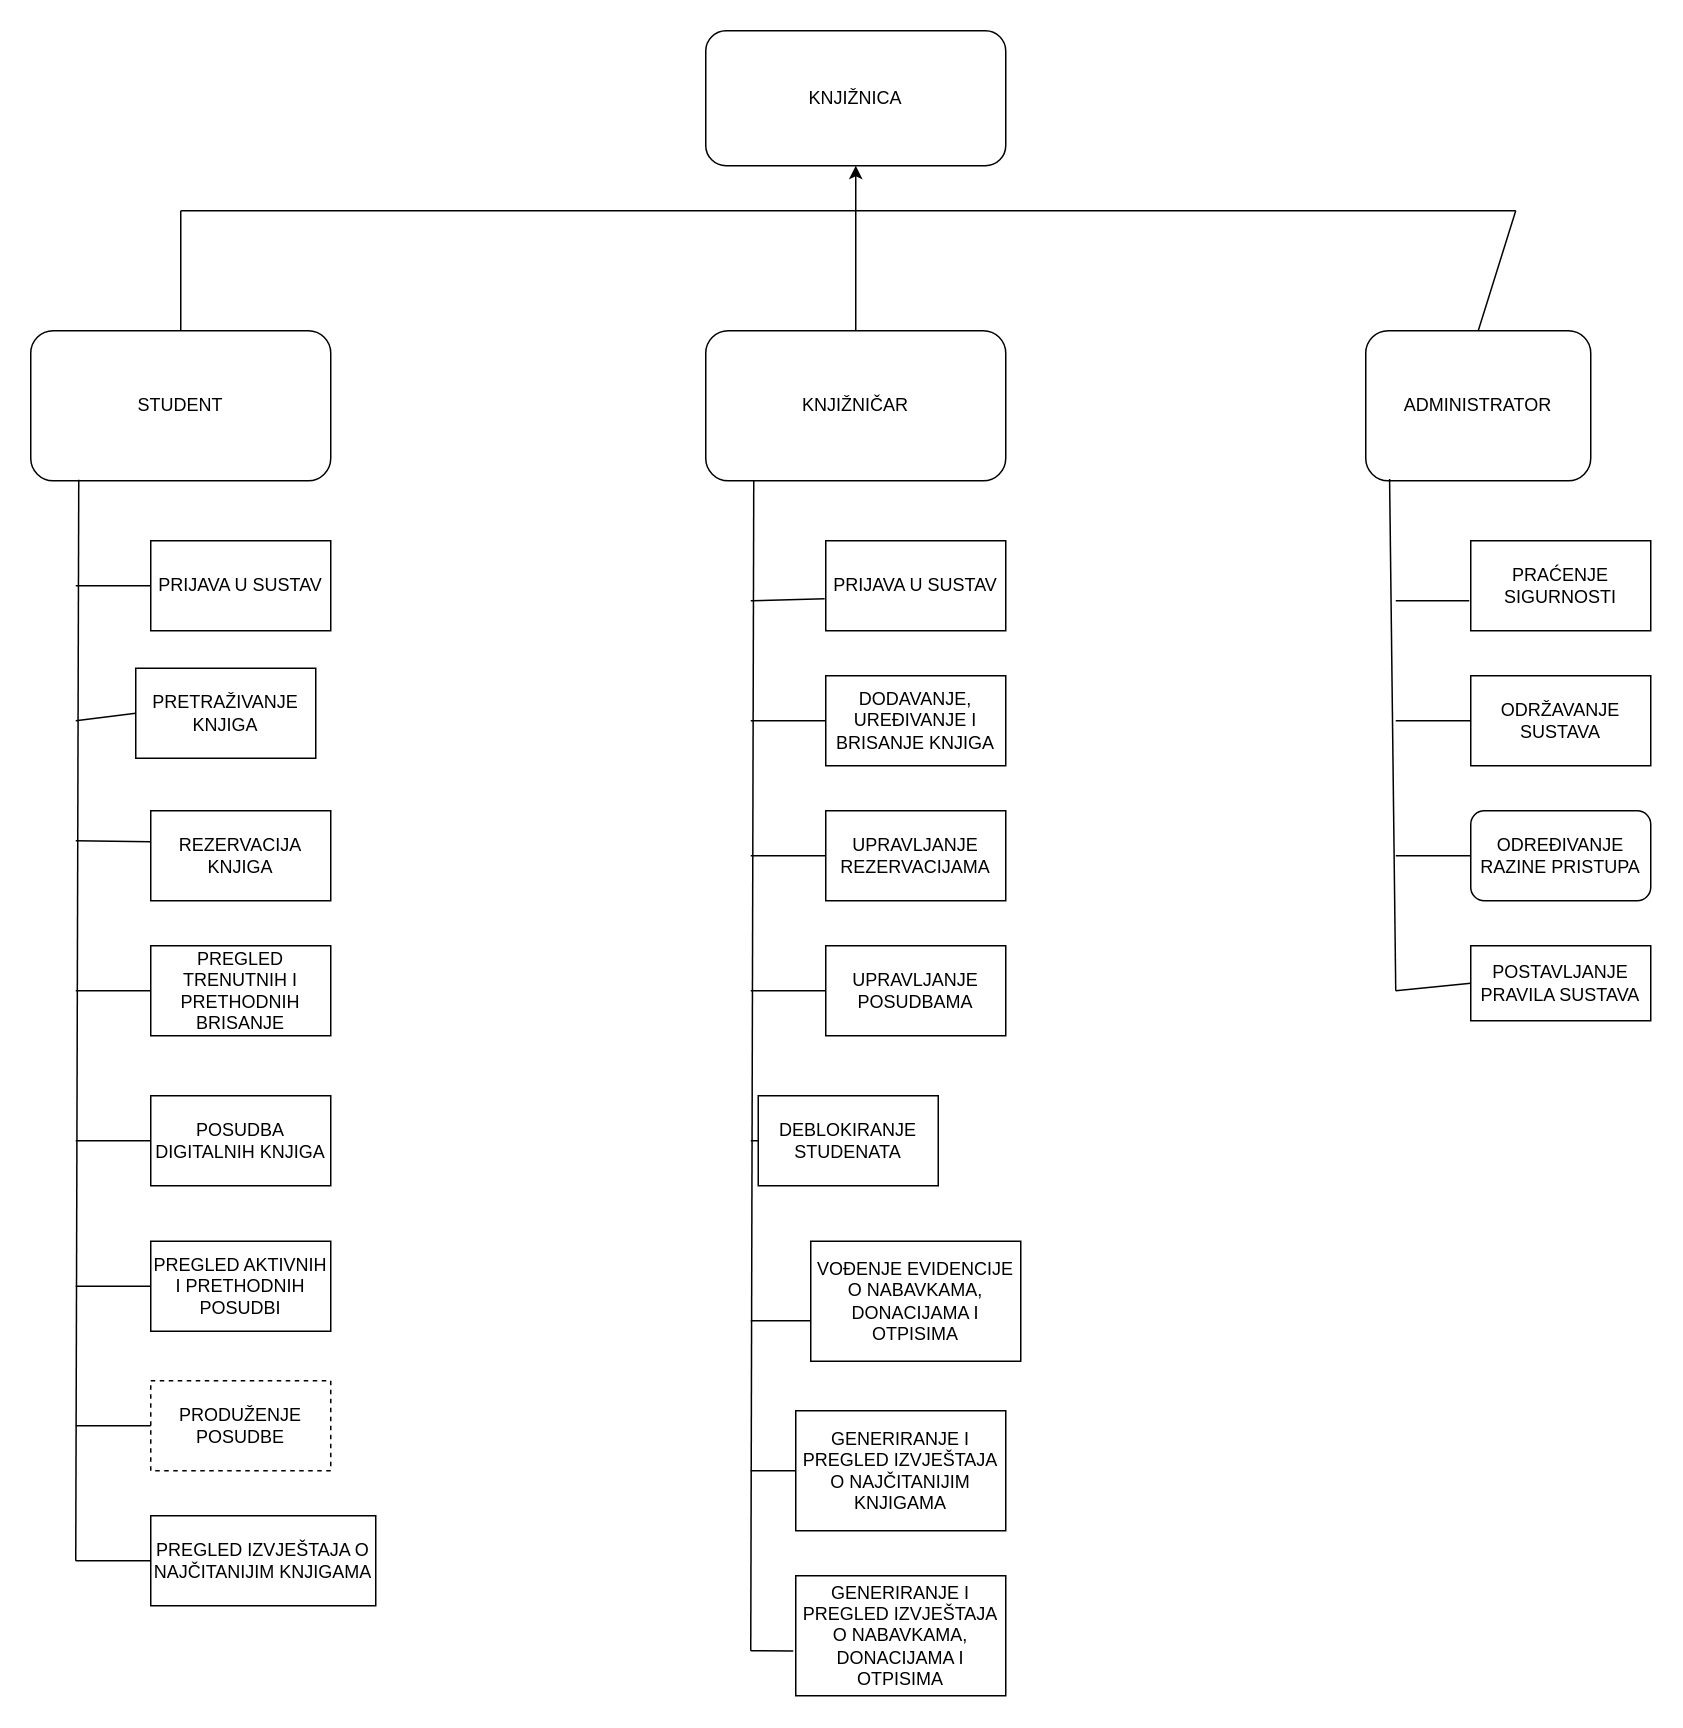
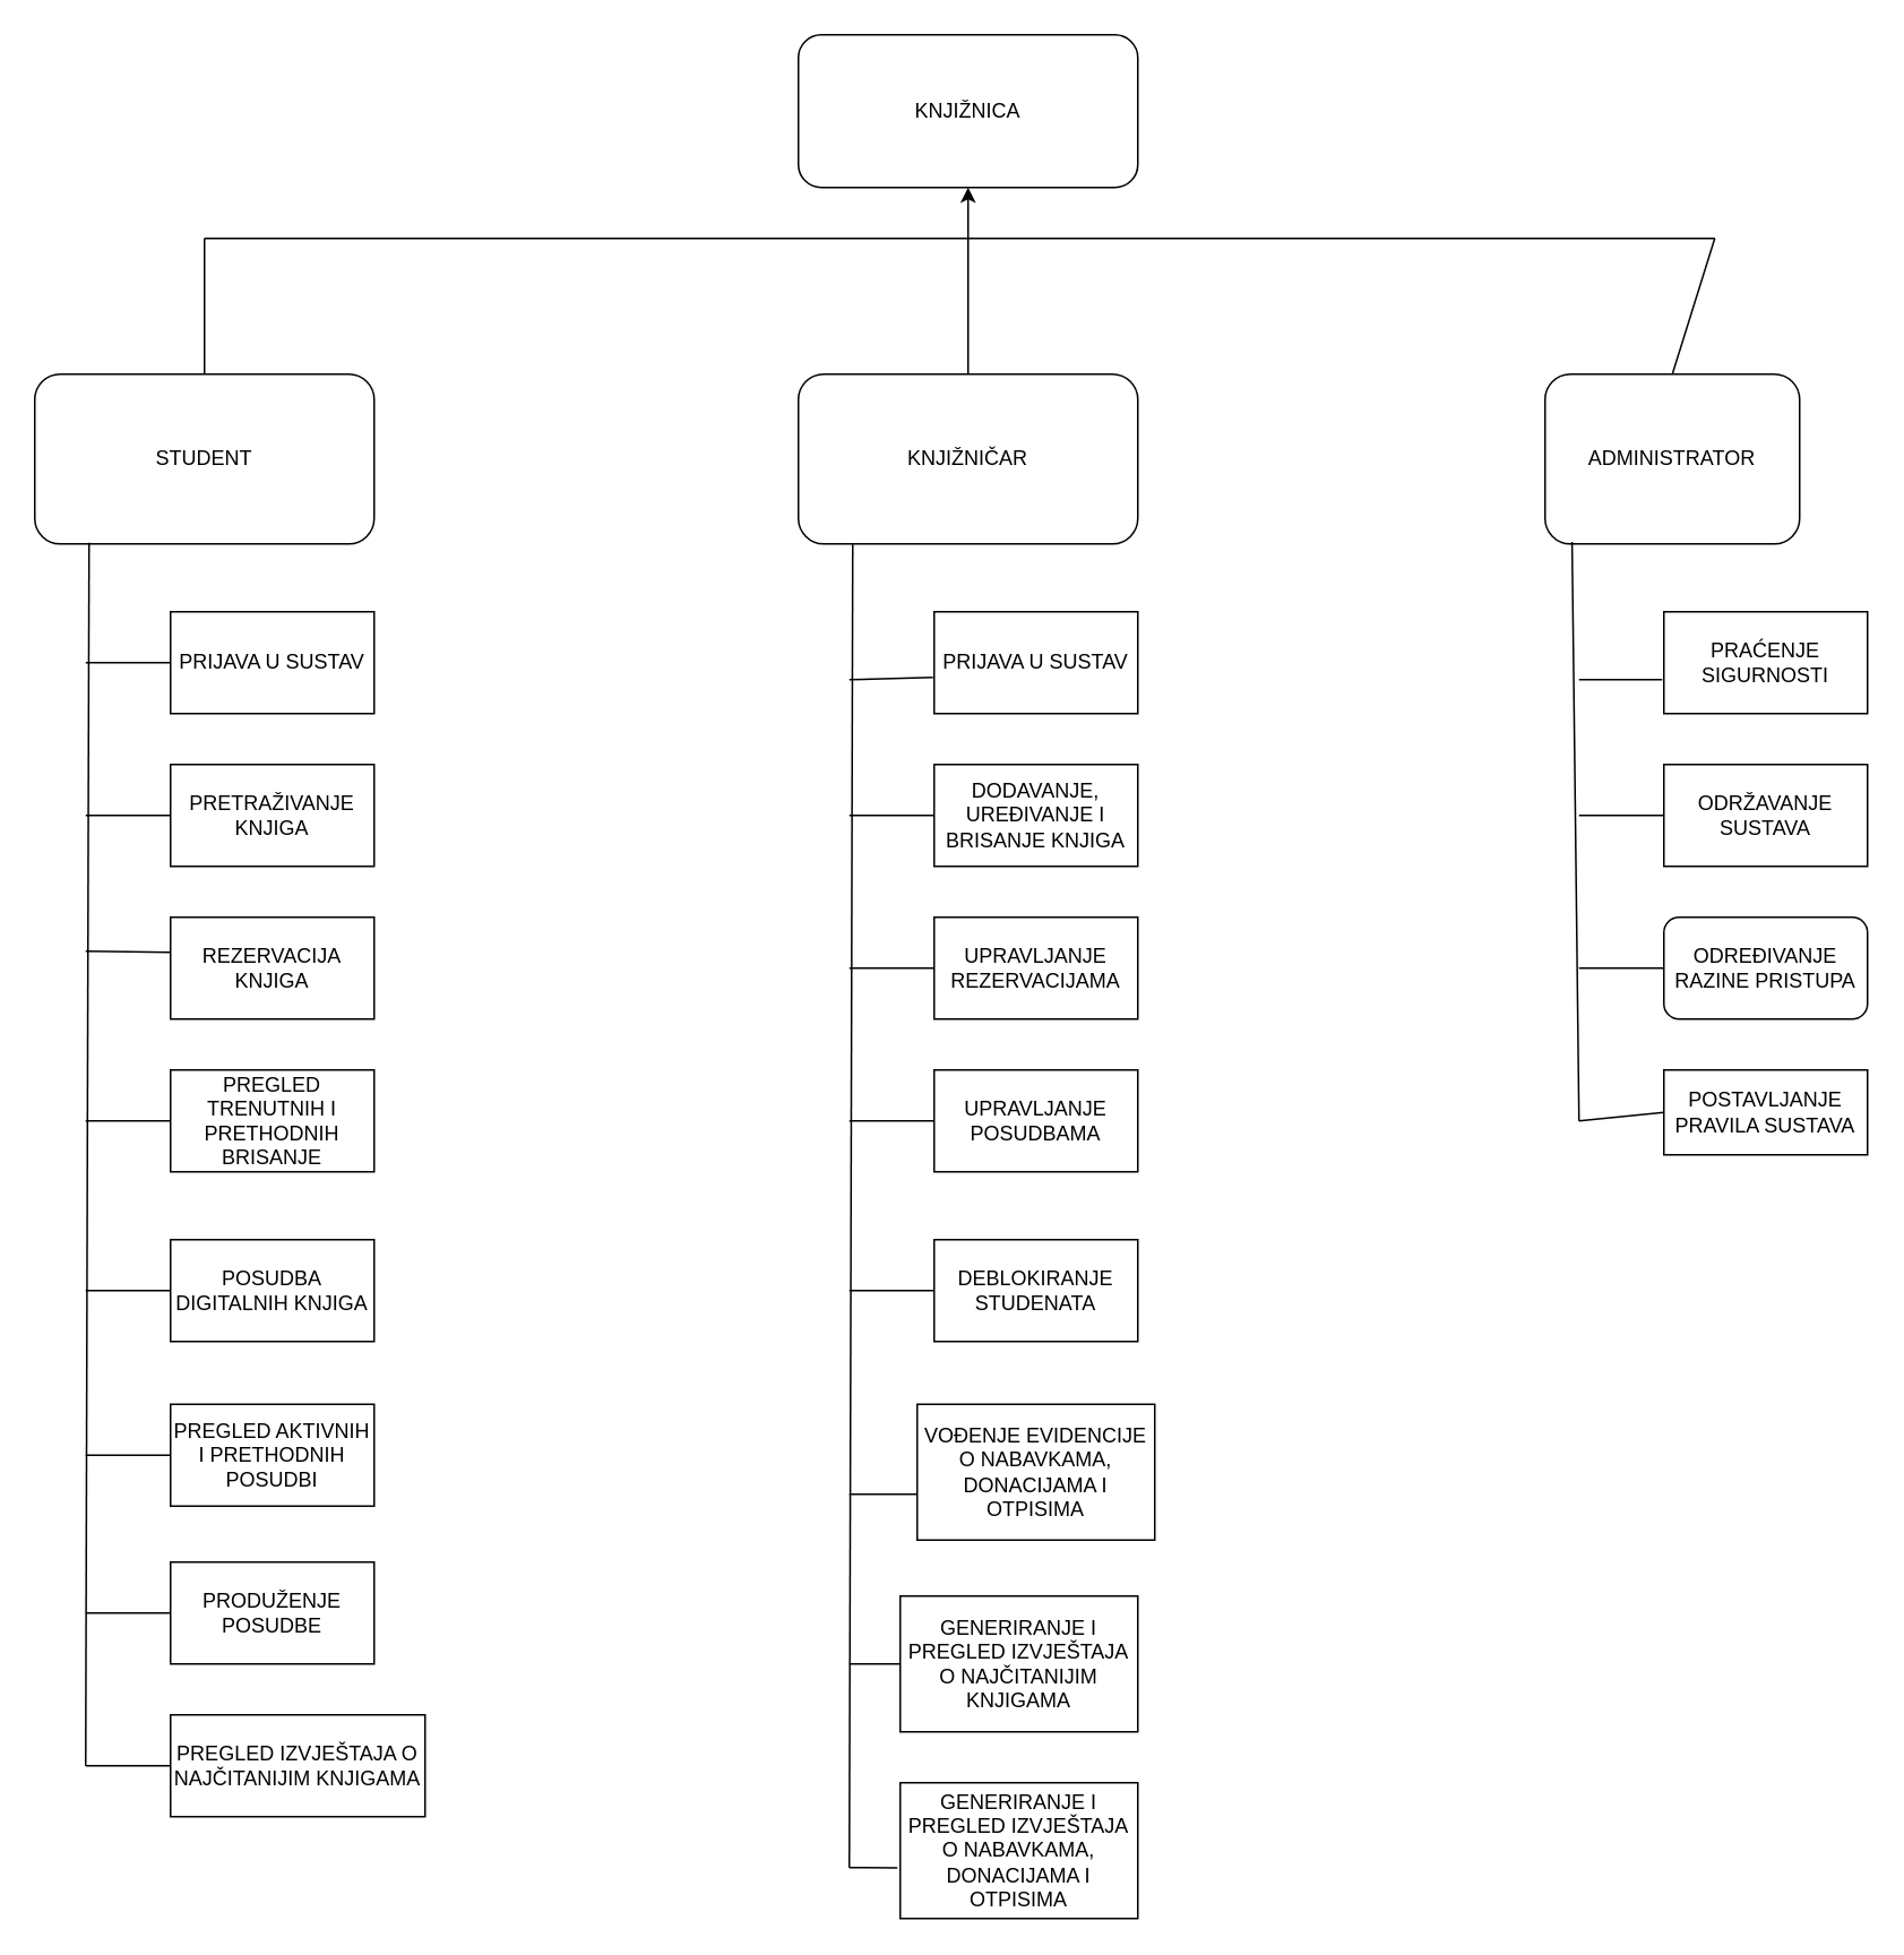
- <mxCell id="11" value="PRETRAŽIVANJE KNJIGA" style="rounded=0;whiteSpace=wrap;html=1;" parent="1" vertex="1"><mxGeometry x="90" y="445" width="120" height="60" as="geometry" /></mxCell>
+ <mxCell id="11" value="PRETRAŽIVANJE KNJIGA" style="rounded=0;whiteSpace=wrap;html=1;" parent="1" vertex="1"><mxGeometry x="100" y="450" width="120" height="60" as="geometry" /></mxCell>
- <mxCell id="22" value="DEBLOKIRANJE STUDENATA" style="rounded=0;whiteSpace=wrap;html=1;" parent="1" vertex="1"><mxGeometry x="505" y="730" width="120" height="60" as="geometry" /></mxCell>
+ <mxCell id="22" value="DEBLOKIRANJE STUDENATA" style="rounded=0;whiteSpace=wrap;html=1;" parent="1" vertex="1"><mxGeometry x="550" y="730" width="120" height="60" as="geometry" /></mxCell>
- <mxCell id="16" value="PRODUŽENJE POSUDBE" style="rounded=0;whiteSpace=wrap;html=1;dashed=1;" parent="1" vertex="1"><mxGeometry x="100" y="920" width="120" height="60" as="geometry" /></mxCell>
+ <mxCell id="16" value="PRODUŽENJE POSUDBE" style="rounded=0;whiteSpace=wrap;html=1;" parent="1" vertex="1"><mxGeometry x="100" y="920" width="120" height="60" as="geometry" /></mxCell>
